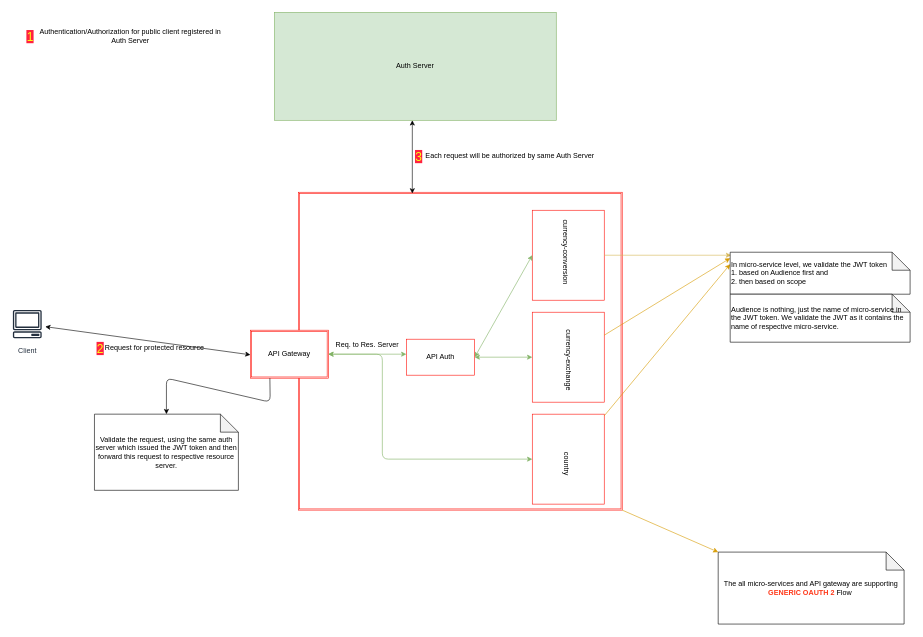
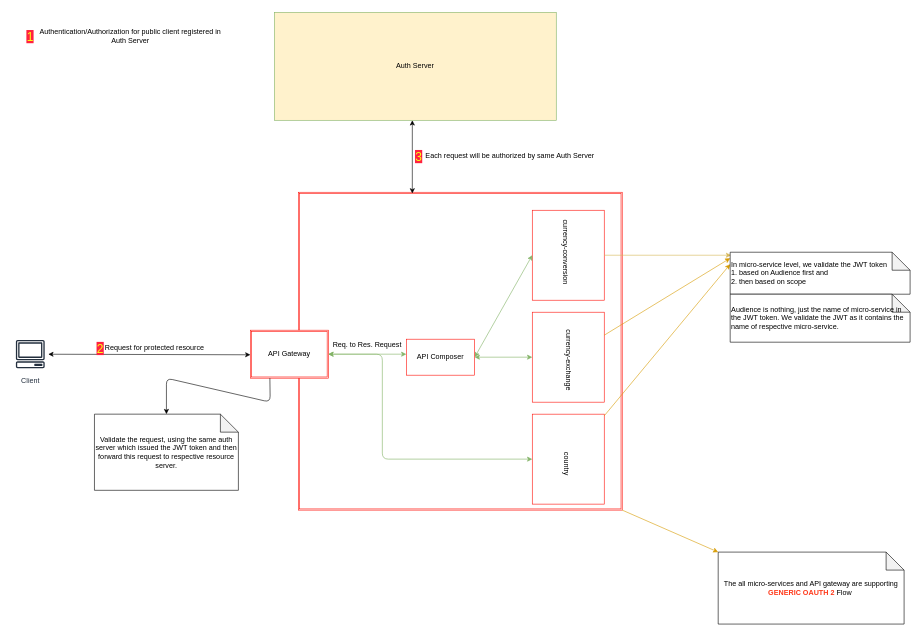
- <mxCell id="22" value="Auth Server" style="whiteSpace=wrap;html=1;strokeColor=#82b366;fillColor=#d5e8d4;" parent="1" vertex="1"><mxGeometry x="457" y="20" width="470" height="180" as="geometry" /></mxCell>
+ <mxCell id="22" value="Auth Server" style="whiteSpace=wrap;html=1;strokeColor=#82b366;fillColor=#fff2cc;" parent="1" vertex="1"><mxGeometry x="457" y="20" width="470" height="180" as="geometry" /></mxCell>
- <mxCell id="21" value="Client" style="outlineConnect=0;fontColor=#232F3E;gradientColor=none;strokeColor=#232F3E;fillColor=#ffffff;dashed=0;verticalLabelPosition=bottom;verticalAlign=top;align=center;html=1;fontSize=12;fontStyle=0;aspect=fixed;shape=mxgraph.aws4.resourceIcon;resIcon=mxgraph.aws4.client;" parent="1" vertex="1"><mxGeometry x="15" y="510" width="60" height="60" as="geometry" /></mxCell>
+ <mxCell id="21" value="Client" style="outlineConnect=0;fontColor=#232F3E;gradientColor=none;strokeColor=#232F3E;fillColor=#ffffff;dashed=0;verticalLabelPosition=bottom;verticalAlign=top;align=center;html=1;fontSize=12;fontStyle=0;aspect=fixed;shape=mxgraph.aws4.resourceIcon;resIcon=mxgraph.aws4.client;" parent="1" vertex="1"><mxGeometry x="20" y="560" width="60" height="60" as="geometry" /></mxCell>
- <mxCell id="25" value="Req. to Res. Server" style="text;html=1;strokeColor=none;fillColor=none;align=center;verticalAlign=middle;whiteSpace=wrap;rounded=0;" parent="1" vertex="1"><mxGeometry x="527" y="560" width="170" height="30" as="geometry" /></mxCell>
+ <mxCell id="25" value="Req. to Res. Request" style="text;html=1;strokeColor=none;fillColor=none;align=center;verticalAlign=middle;whiteSpace=wrap;rounded=0;" parent="1" vertex="1"><mxGeometry x="527" y="560" width="170" height="30" as="geometry" /></mxCell>
- <mxCell id="30" value="API Auth" style="whiteSpace=wrap;html=1;strokeColor=#FF1008;" vertex="1" parent="1"><mxGeometry x="677" y="565" width="114" height="60" as="geometry" /></mxCell>
+ <mxCell id="30" value="API Composer" style="whiteSpace=wrap;html=1;strokeColor=#FF1008;" vertex="1" parent="1"><mxGeometry x="677" y="565" width="114" height="60" as="geometry" /></mxCell>
